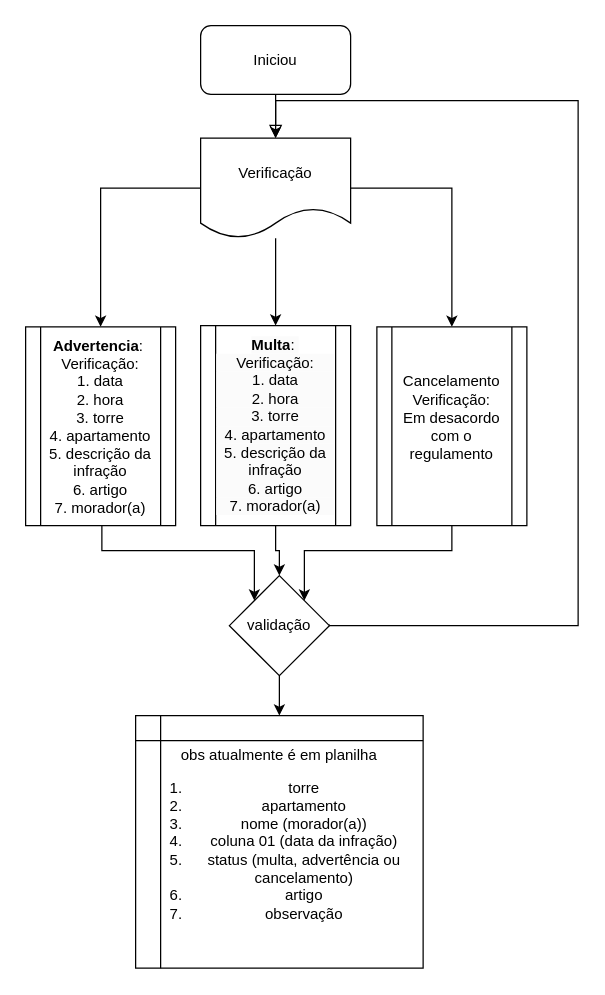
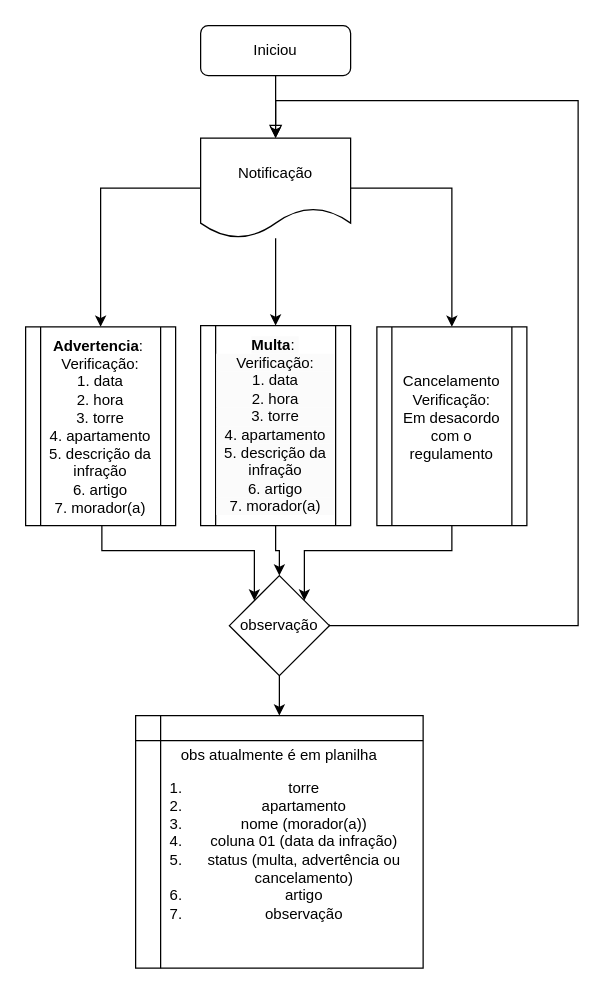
- <mxCell id="3" value="Iniciou" style="rounded=1;whiteSpace=wrap;html=1;fontSize=12;glass=0;strokeWidth=1;shadow=0;" parent="1" vertex="1"><mxGeometry x="160" y="20" width="120" height="55" as="geometry" /></mxCell>
+ <mxCell id="3" value="Iniciou" style="rounded=1;whiteSpace=wrap;html=1;fontSize=12;glass=0;strokeWidth=1;shadow=0;" parent="1" vertex="1"><mxGeometry x="160" y="20" width="120" height="40" as="geometry" /></mxCell>
- <mxCell id="7" value="Verificação" style="shape=document;whiteSpace=wrap;html=1;boundedLbl=1;" vertex="1" parent="1"><mxGeometry x="160" y="110" width="120" height="80" as="geometry" /></mxCell>
+ <mxCell id="7" value="Notificação" style="shape=document;whiteSpace=wrap;html=1;boundedLbl=1;" vertex="1" parent="1"><mxGeometry x="160" y="110" width="120" height="80" as="geometry" /></mxCell>
- <mxCell id="16" value="validação" style="rhombus;whiteSpace=wrap;html=1;" vertex="1" parent="1"><mxGeometry x="183" y="460" width="80" height="80" as="geometry" /></mxCell>
+ <mxCell id="16" value="observação" style="rhombus;whiteSpace=wrap;html=1;" vertex="1" parent="1"><mxGeometry x="183" y="460" width="80" height="80" as="geometry" /></mxCell>
